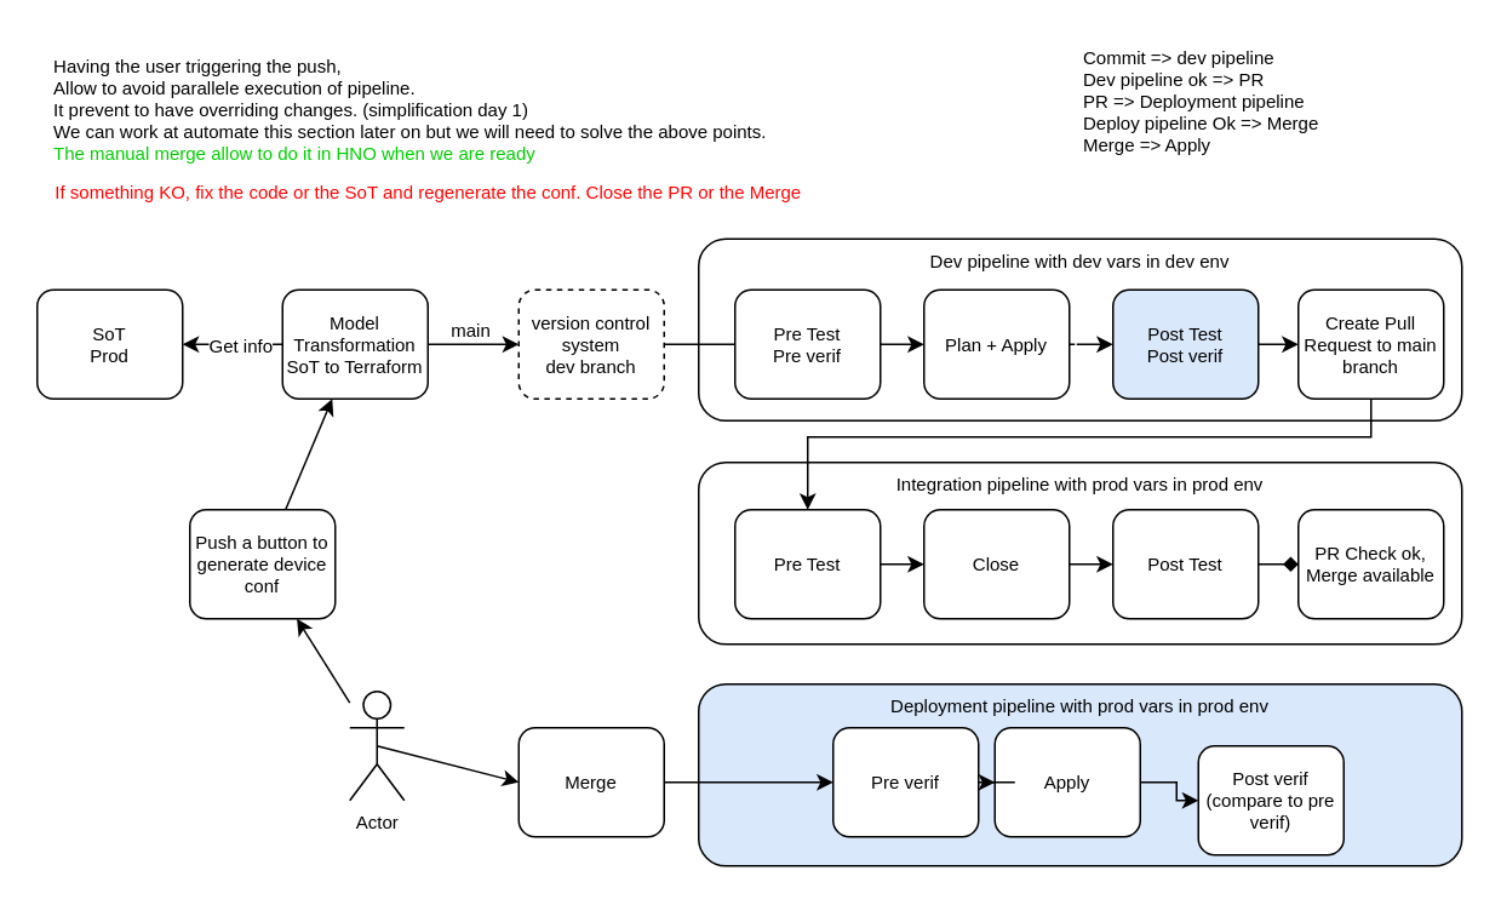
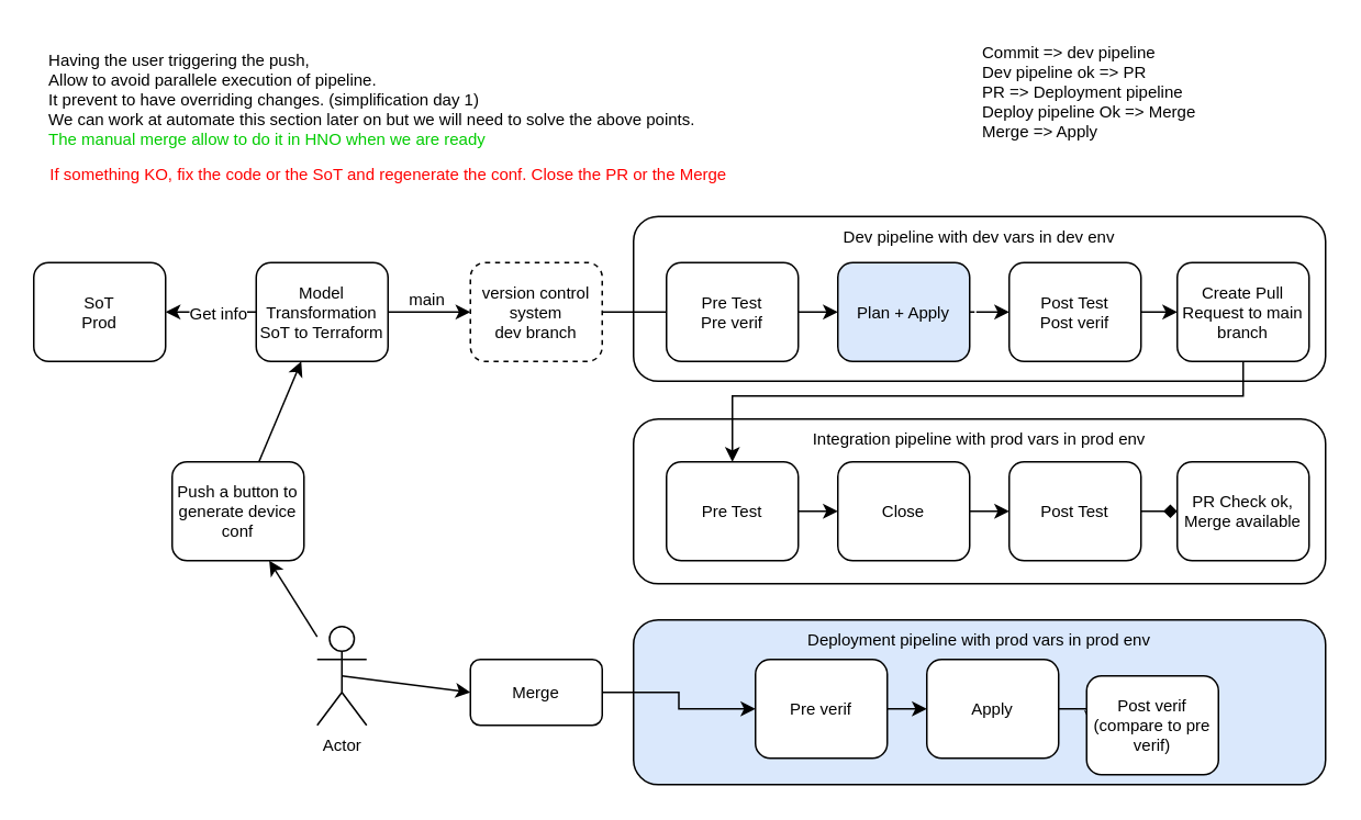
- <mxCell id="9" value="&lt;div style=&quot;font-size: 10px&quot;&gt;Plan + Apply&lt;/div&gt;" style="rounded=1;whiteSpace=wrap;html=1;fontSize=10;" parent="1" vertex="1"><mxGeometry x="508" y="159" width="80" height="60" as="geometry" /></mxCell>
+ <mxCell id="9" value="&lt;div style=&quot;font-size: 10px&quot;&gt;Plan + Apply&lt;/div&gt;" style="rounded=1;whiteSpace=wrap;html=1;fontSize=10;fillColor=#dae8fc;" parent="1" vertex="1"><mxGeometry x="508" y="159" width="80" height="60" as="geometry" /></mxCell>
- <mxCell id="17" value="&lt;div style=&quot;font-size: 10px&quot;&gt;Post Test&lt;/div&gt;&lt;div style=&quot;font-size: 10px&quot;&gt;Post verif&lt;/div&gt;" style="rounded=1;whiteSpace=wrap;html=1;fontSize=10;fillColor=#dae8fc;" parent="1" vertex="1"><mxGeometry x="612" y="159" width="80" height="60" as="geometry" /></mxCell>
+ <mxCell id="17" value="&lt;div style=&quot;font-size: 10px&quot;&gt;Post Test&lt;/div&gt;&lt;div style=&quot;font-size: 10px&quot;&gt;Post verif&lt;/div&gt;" style="rounded=1;whiteSpace=wrap;html=1;fontSize=10;" parent="1" vertex="1"><mxGeometry x="612" y="159" width="80" height="60" as="geometry" /></mxCell>
- <mxCell id="36" value="&lt;div style=&quot;font-size: 10px;&quot;&gt;Merge&lt;/div&gt;" style="rounded=1;whiteSpace=wrap;html=1;fontSize=10;" parent="1" vertex="1"><mxGeometry x="285" y="400" width="80" height="60" as="geometry" /></mxCell>
+ <mxCell id="36" value="&lt;div style=&quot;font-size: 10px;&quot;&gt;Merge&lt;/div&gt;" style="rounded=1;whiteSpace=wrap;html=1;fontSize=10;" parent="1" vertex="1"><mxGeometry x="285" y="400" width="80" height="40" as="geometry" /></mxCell>
- <mxCell id="31" value="&lt;div style=&quot;font-size: 10px&quot;&gt;Apply&lt;/div&gt;" style="rounded=1;whiteSpace=wrap;html=1;fontSize=10;" parent="1" vertex="1"><mxGeometry x="547" y="400" width="80" height="60" as="geometry" /></mxCell>
+ <mxCell id="31" value="&lt;div style=&quot;font-size: 10px&quot;&gt;Apply&lt;/div&gt;" style="rounded=1;whiteSpace=wrap;html=1;fontSize=10;" parent="1" vertex="1"><mxGeometry x="562" y="400" width="80" height="60" as="geometry" /></mxCell>
